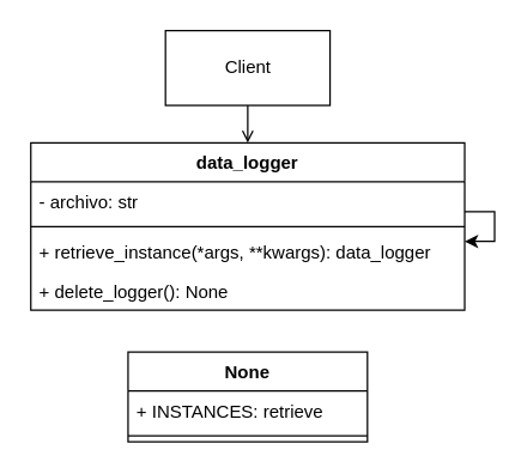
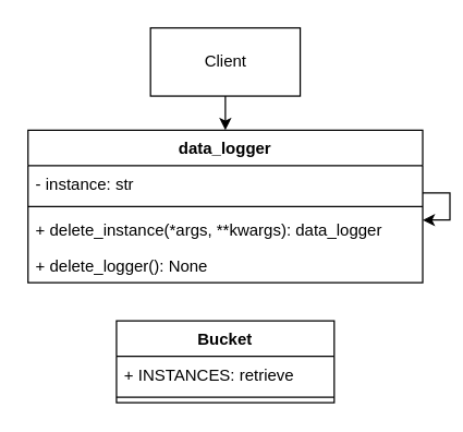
- <mxCell id="8" style="edgeStyle=orthogonalEdgeStyle;rounded=0;orthogonalLoop=1;jettySize=auto;html=1;endArrow=open;" edge="1" parent="1" source="9" target="2"><mxGeometry relative="1" as="geometry" /></mxCell>
+ <mxCell id="8" style="edgeStyle=orthogonalEdgeStyle;rounded=0;orthogonalLoop=1;jettySize=auto;html=1;" edge="1" parent="1" source="9" target="2"><mxGeometry relative="1" as="geometry" /></mxCell>
- <mxCell id="3" value="- archivo: str" style="text;strokeColor=none;fillColor=none;align=left;verticalAlign=top;spacingLeft=4;spacingRight=4;overflow=hidden;rotatable=0;points=[[0,0.5],[1,0.5]];portConstraint=eastwest;" vertex="1" parent="2"><mxGeometry y="26" width="290" height="26" as="geometry" /></mxCell>
+ <mxCell id="3" value="- instance: str" style="text;strokeColor=none;fillColor=none;align=left;verticalAlign=top;spacingLeft=4;spacingRight=4;overflow=hidden;rotatable=0;points=[[0,0.5],[1,0.5]];portConstraint=eastwest;" vertex="1" parent="2"><mxGeometry y="26" width="290" height="26" as="geometry" /></mxCell>
- <mxCell id="5" value="+ retrieve_instance(*args, **kwargs): data_logger" style="text;strokeColor=none;fillColor=none;align=left;verticalAlign=top;spacingLeft=4;spacingRight=4;overflow=hidden;rotatable=0;points=[[0,0.5],[1,0.5]];portConstraint=eastwest;" vertex="1" parent="2"><mxGeometry y="60" width="290" height="26" as="geometry" /></mxCell>
+ <mxCell id="5" value="+ delete_instance(*args, **kwargs): data_logger" style="text;strokeColor=none;fillColor=none;align=left;verticalAlign=top;spacingLeft=4;spacingRight=4;overflow=hidden;rotatable=0;points=[[0,0.5],[1,0.5]];portConstraint=eastwest;" vertex="1" parent="2"><mxGeometry y="60" width="290" height="26" as="geometry" /></mxCell>
- <mxCell id="10" value="None" style="swimlane;fontStyle=1;align=center;verticalAlign=top;childLayout=stackLayout;horizontal=1;startSize=26;horizontalStack=0;resizeParent=1;resizeParentMax=0;resizeLast=0;collapsible=1;marginBottom=0;" vertex="1" parent="1"><mxGeometry x="85" y="235" width="160" height="60" as="geometry" /></mxCell>
+ <mxCell id="10" value="Bucket" style="swimlane;fontStyle=1;align=center;verticalAlign=top;childLayout=stackLayout;horizontal=1;startSize=26;horizontalStack=0;resizeParent=1;resizeParentMax=0;resizeLast=0;collapsible=1;marginBottom=0;" vertex="1" parent="1"><mxGeometry x="85" y="235" width="160" height="60" as="geometry" /></mxCell>
